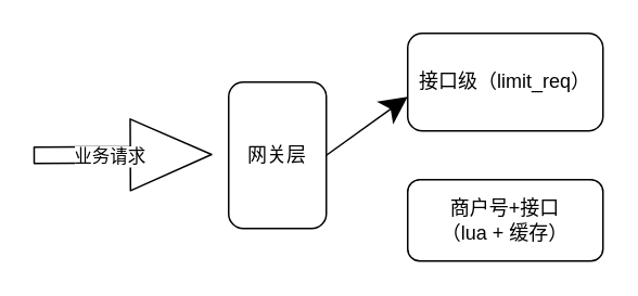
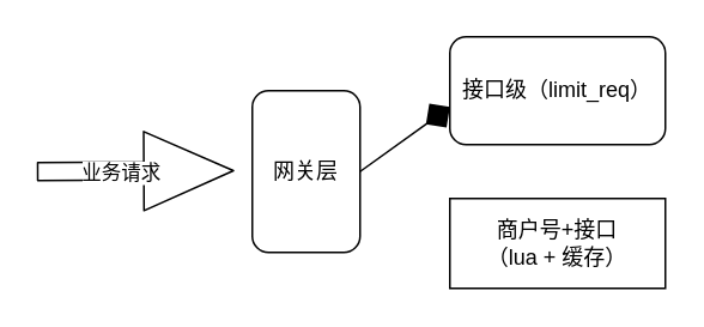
- <mxCell id="7" value="" style="endArrow=classic;html=1;startSize=14;endSize=14;sourcePerimeterSpacing=8;targetPerimeterSpacing=8;entryX=0;entryY=0.65;entryDx=0;entryDy=0;entryPerimeter=0;exitX=1;exitY=0.5;exitDx=0;exitDy=0;" edge="1" parent="1" source="2" target="3"><mxGeometry width="50" height="50" relative="1" as="geometry"><mxPoint x="120" y="310" as="sourcePoint" /><mxPoint x="170" y="260" as="targetPoint" /></mxGeometry></mxCell>
+ <mxCell id="7" value="" style="endArrow=diamond;html=1;startSize=14;endSize=14;sourcePerimeterSpacing=8;targetPerimeterSpacing=8;entryX=0;entryY=0.65;entryDx=0;entryDy=0;entryPerimeter=0;exitX=1;exitY=0.5;exitDx=0;exitDy=0;" edge="1" parent="1" source="2" target="3"><mxGeometry width="50" height="50" relative="1" as="geometry"><mxPoint x="120" y="310" as="sourcePoint" /><mxPoint x="170" y="260" as="targetPoint" /></mxGeometry></mxCell>
- <mxCell id="4" value="商户号+接口&lt;br&gt;（lua + 缓存）" style="rounded=1;whiteSpace=wrap;html=1;hachureGap=4;pointerEvents=0;" vertex="1" parent="1"><mxGeometry x="250" y="110" width="120" height="50" as="geometry" /></mxCell>
+ <mxCell id="4" value="商户号+接口&lt;br&gt;（lua + 缓存）" style="whiteSpace=wrap;html=1;hachureGap=4;pointerEvents=0;rounded=0;" vertex="1" parent="1"><mxGeometry x="250" y="110" width="120" height="50" as="geometry" /></mxCell>
